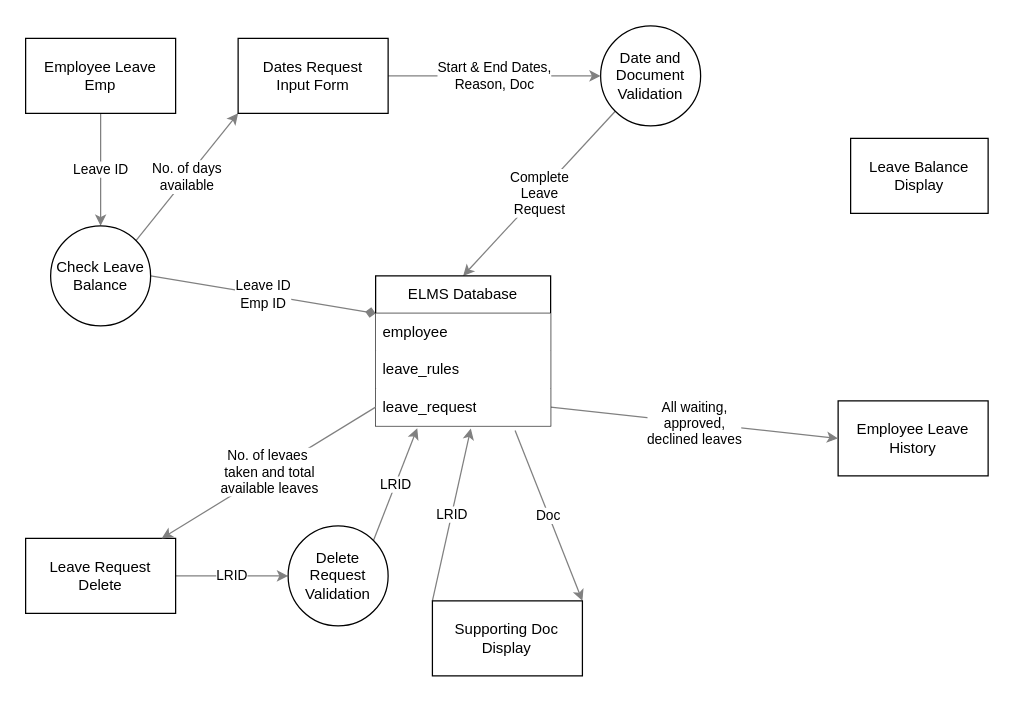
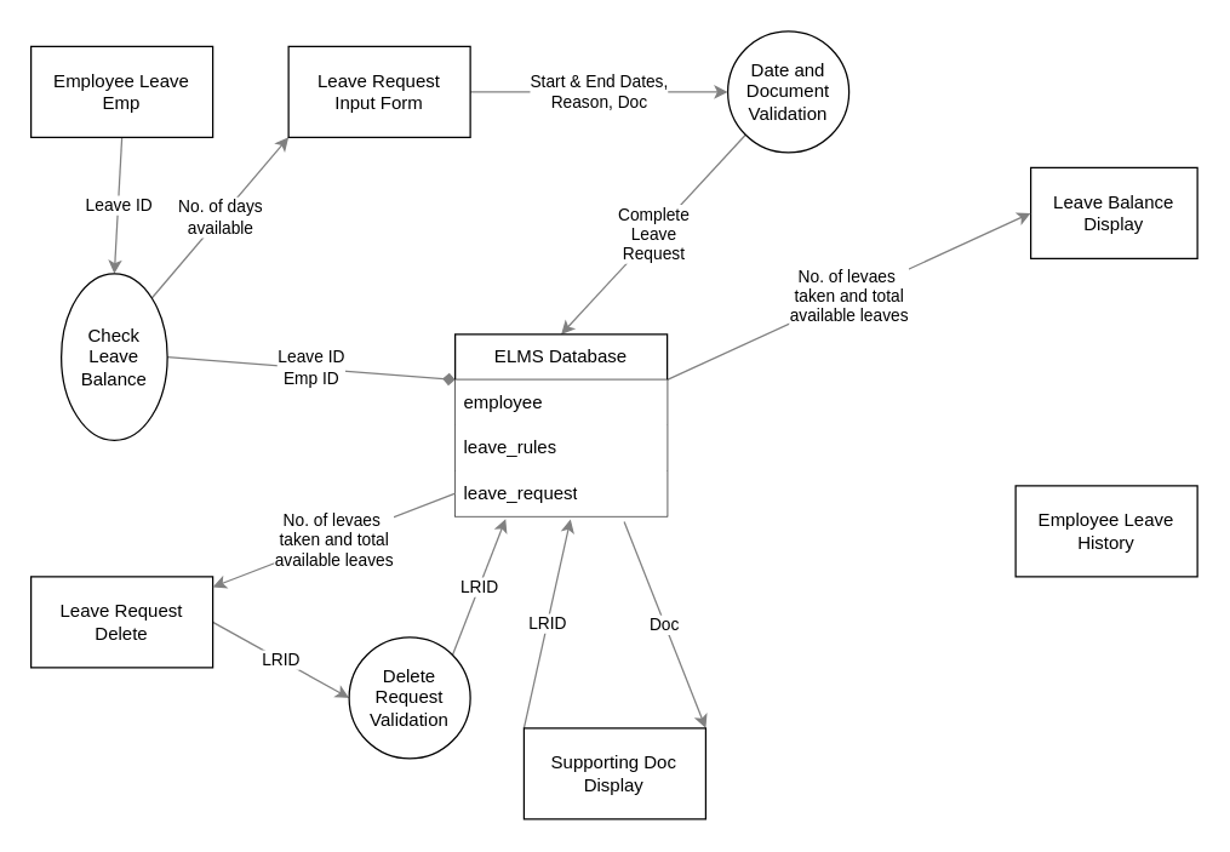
- <mxCell id="23" value="Dates Request&lt;br&gt;Input Form" style="whiteSpace=wrap;html=1;fillColor=none;" parent="1" vertex="1"><mxGeometry x="190" y="30" width="120" height="60" as="geometry" /></mxCell>
+ <mxCell id="23" value="Leave Request&lt;br&gt;Input Form" style="whiteSpace=wrap;html=1;fillColor=none;" parent="1" vertex="1"><mxGeometry x="190" y="30" width="120" height="60" as="geometry" /></mxCell>
+ <mxCell id="6" value="No. of levaes&amp;nbsp;&lt;br&gt;taken and total&lt;br&gt;available leaves" style="edgeStyle=none;html=1;exitX=1;exitY=0.25;exitDx=0;exitDy=0;entryX=0;entryY=0.5;entryDx=0;entryDy=0;strokeColor=#808080;" parent="1" source="19" target="2" edge="1"><mxGeometry relative="1" as="geometry"><mxPoint x="434.591" y="261.587" as="sourcePoint" /></mxGeometry></mxCell>
- <mxCell id="15" value="Check Leave Balance" style="ellipse;whiteSpace=wrap;html=1;fillColor=none;" parent="1" vertex="1"><mxGeometry x="40" y="180" width="80" height="80" as="geometry" /></mxCell>
+ <mxCell id="15" value="Check Leave Balance" style="ellipse;whiteSpace=wrap;html=1;fillColor=none;" parent="1" vertex="1"><mxGeometry x="40" y="180" width="70" height="110" as="geometry" /></mxCell>
- <mxCell id="7" value="All waiting,&lt;br&gt;approved,&lt;br&gt;declined leaves" style="edgeStyle=none;html=1;exitX=1;exitY=0.5;exitDx=0;exitDy=0;entryX=0;entryY=0.5;entryDx=0;entryDy=0;strokeColor=#808080;" parent="1" source="22" target="3" edge="1"><mxGeometry relative="1" as="geometry"><mxPoint x="434.591" y="318.413" as="sourcePoint" /></mxGeometry></mxCell>
- <mxCell id="10" value="Leave Request&lt;br&gt;Delete" style="whiteSpace=wrap;html=1;fillColor=none;" parent="1" vertex="1"><mxGeometry x="20" y="430" width="120" height="60" as="geometry" /></mxCell>
+ <mxCell id="10" value="Leave Request&lt;br&gt;Delete" style="whiteSpace=wrap;html=1;fillColor=none;" parent="1" vertex="1"><mxGeometry x="20" y="380" width="120" height="60" as="geometry" /></mxCell>
